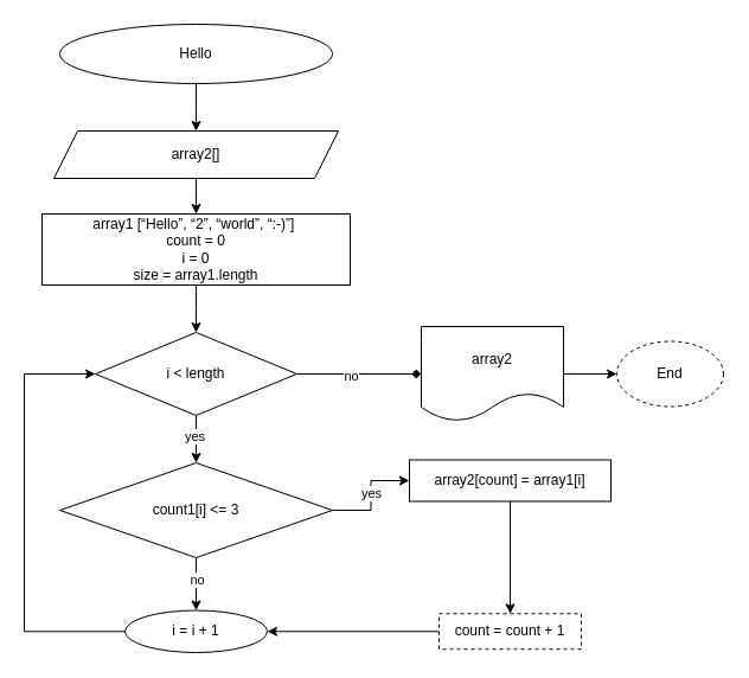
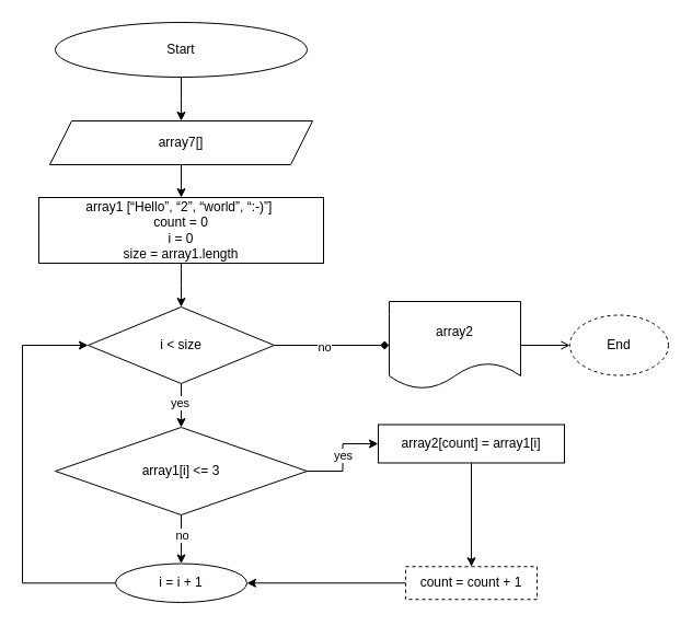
- <mxCell id="3" value="Hello" style="ellipse;whiteSpace=wrap;html=1;" vertex="1" parent="1"><mxGeometry x="50" y="20" width="230" height="50" as="geometry" /></mxCell>
+ <mxCell id="3" value="Start" style="ellipse;whiteSpace=wrap;html=1;" vertex="1" parent="1"><mxGeometry x="50" y="20" width="230" height="50" as="geometry" /></mxCell>
- <mxCell id="7" value="array2[]" style="shape=parallelogram;perimeter=parallelogramPerimeter;whiteSpace=wrap;html=1;fixedSize=1;" vertex="1" parent="1"><mxGeometry x="45" y="110" width="240" height="40" as="geometry" /></mxCell>
+ <mxCell id="7" value="array7[]" style="shape=parallelogram;perimeter=parallelogramPerimeter;whiteSpace=wrap;html=1;fixedSize=1;" vertex="1" parent="1"><mxGeometry x="45" y="110" width="240" height="40" as="geometry" /></mxCell>
- <mxCell id="12" value="i &amp;lt; length" style="rhombus;whiteSpace=wrap;html=1;" vertex="1" parent="1"><mxGeometry x="80" y="280" width="170" height="70" as="geometry" /></mxCell>
+ <mxCell id="12" value="i &amp;lt; size" style="rhombus;whiteSpace=wrap;html=1;" vertex="1" parent="1"><mxGeometry x="80" y="280" width="170" height="70" as="geometry" /></mxCell>
- <mxCell id="24" value="" style="edgeStyle=orthogonalEdgeStyle;rounded=0;orthogonalLoop=1;jettySize=auto;html=1;" edge="1" parent="1" source="25" target="26"><mxGeometry relative="1" as="geometry" /></mxCell>
+ <mxCell id="24" value="" style="edgeStyle=orthogonalEdgeStyle;rounded=0;orthogonalLoop=1;jettySize=auto;html=1;endArrow=open;" edge="1" parent="1" source="25" target="26"><mxGeometry relative="1" as="geometry" /></mxCell>
- <mxCell id="17" value="count1[i] &amp;lt;= 3" style="rhombus;whiteSpace=wrap;html=1;" vertex="1" parent="1"><mxGeometry x="50" y="390" width="230" height="80" as="geometry" /></mxCell>
+ <mxCell id="17" value="array1[i] &amp;lt;= 3" style="rhombus;whiteSpace=wrap;html=1;" vertex="1" parent="1"><mxGeometry x="50" y="390" width="230" height="80" as="geometry" /></mxCell>
